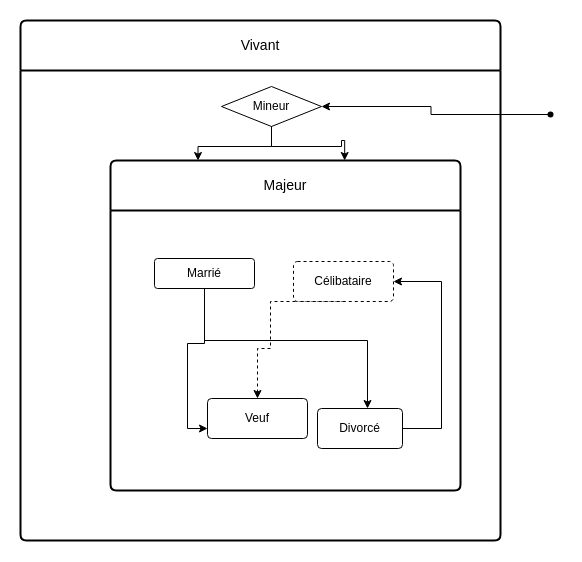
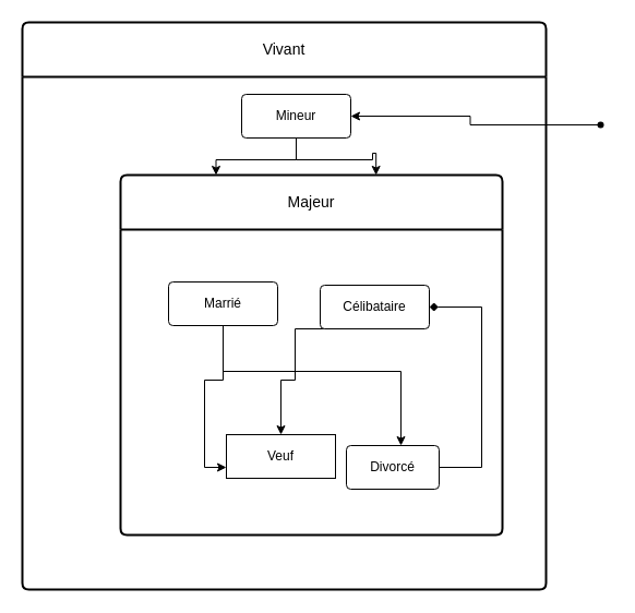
- <mxCell id="5" value="Mineur" style="rhombus;arcSize=10;whiteSpace=wrap;html=1;align=center;" vertex="1" parent="1"><mxGeometry x="221" y="86" width="100" height="40" as="geometry" /></mxCell>
+ <mxCell id="5" value="Mineur" style="rounded=1;arcSize=10;whiteSpace=wrap;html=1;align=center;" vertex="1" parent="1"><mxGeometry x="221" y="86" width="100" height="40" as="geometry" /></mxCell>
- <mxCell id="9" value="Marrié" style="rounded=1;arcSize=10;whiteSpace=wrap;html=1;align=center;" vertex="1" parent="1"><mxGeometry x="154" y="258" width="100" height="30" as="geometry" /></mxCell>
+ <mxCell id="9" value="Marrié" style="rounded=1;arcSize=10;whiteSpace=wrap;html=1;align=center;" vertex="1" parent="1"><mxGeometry x="154" y="258" width="100" height="40" as="geometry" /></mxCell>
- <mxCell id="10" value="Célibataire" style="rounded=1;arcSize=10;whiteSpace=wrap;html=1;align=center;dashed=1;" vertex="1" parent="1"><mxGeometry x="293" y="261" width="100" height="40" as="geometry" /></mxCell>
+ <mxCell id="10" value="Célibataire" style="rounded=1;arcSize=10;whiteSpace=wrap;html=1;align=center;" vertex="1" parent="1"><mxGeometry x="293" y="261" width="100" height="40" as="geometry" /></mxCell>
- <mxCell id="12" style="edgeStyle=orthogonalEdgeStyle;rounded=0;orthogonalLoop=1;jettySize=auto;html=1;entryX=1;entryY=0.5;entryDx=0;entryDy=0;" edge="1" parent="1" source="13" target="10"><mxGeometry relative="1" as="geometry"><mxPoint x="440" y="260" as="targetPoint" /><Array as="points"><mxPoint x="441" y="428" /><mxPoint x="441" y="281" /></Array></mxGeometry></mxCell>
+ <mxCell id="12" style="edgeStyle=orthogonalEdgeStyle;rounded=0;orthogonalLoop=1;jettySize=auto;html=1;entryX=1;entryY=0.5;entryDx=0;entryDy=0;endArrow=diamond;" edge="1" parent="1" source="13" target="10"><mxGeometry relative="1" as="geometry"><mxPoint x="440" y="260" as="targetPoint" /><Array as="points"><mxPoint x="441" y="428" /><mxPoint x="441" y="281" /></Array></mxGeometry></mxCell>
- <mxCell id="6" value="" style="edgeStyle=orthogonalEdgeStyle;rounded=0;orthogonalLoop=1;jettySize=auto;html=1;exitX=0.5;exitY=1;exitDx=0;exitDy=0;dashed=1;" edge="1" parent="1" source="10" target="11"><mxGeometry relative="1" as="geometry"><Array as="points"><mxPoint x="270" y="301" /><mxPoint x="270" y="348" /><mxPoint x="257" y="348" /></Array></mxGeometry></mxCell>
+ <mxCell id="6" value="" style="edgeStyle=orthogonalEdgeStyle;rounded=0;orthogonalLoop=1;jettySize=auto;html=1;exitX=0.5;exitY=1;exitDx=0;exitDy=0;" edge="1" parent="1" source="10" target="11"><mxGeometry relative="1" as="geometry"><Array as="points"><mxPoint x="270" y="301" /><mxPoint x="270" y="348" /><mxPoint x="257" y="348" /></Array></mxGeometry></mxCell>
- <mxCell id="11" value="Veuf" style="rounded=1;arcSize=10;whiteSpace=wrap;html=1;align=center;" vertex="1" parent="1"><mxGeometry x="207" y="398" width="100" height="40" as="geometry" /></mxCell>
+ <mxCell id="11" value="Veuf" style="arcSize=10;whiteSpace=wrap;html=1;align=center;rounded=0;" vertex="1" parent="1"><mxGeometry x="207" y="398" width="100" height="40" as="geometry" /></mxCell>
